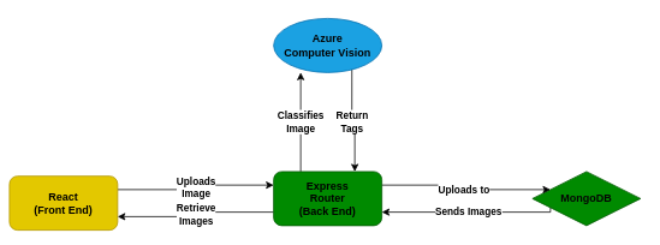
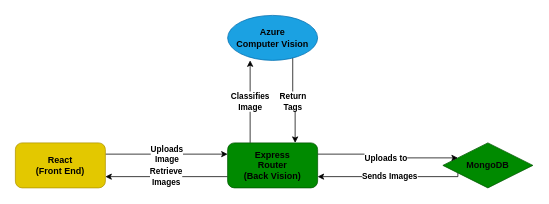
- <mxCell id="9" value="Express&lt;br&gt;Router&lt;br&gt;(Back End)" style="rounded=1;whiteSpace=wrap;html=1;fillColor=#008a00;fontStyle=1;strokeColor=#005700;fontColor=#000000;" parent="1" vertex="1"><mxGeometry x="303" y="190" width="120" height="60" as="geometry" /></mxCell>
+ <mxCell id="9" value="Express&lt;br&gt;Router&lt;br&gt;(Back Vision)" style="rounded=1;whiteSpace=wrap;html=1;fillColor=#008a00;fontStyle=1;strokeColor=#005700;fontColor=#000000;" parent="1" vertex="1"><mxGeometry x="303" y="190" width="120" height="60" as="geometry" /></mxCell>
- <mxCell id="3" value="React&lt;br&gt;(Front End)" style="rounded=1;whiteSpace=wrap;html=1;fillColor=#e3c800;strokeColor=#B09500;fontColor=#000000;fontStyle=1" parent="1" vertex="1"><mxGeometry x="10" y="195" width="120" height="60" as="geometry" /></mxCell>
+ <mxCell id="3" value="React&lt;br&gt;(Front End)" style="rounded=1;whiteSpace=wrap;html=1;fillColor=#e3c800;strokeColor=#B09500;fontColor=#000000;fontStyle=1" parent="1" vertex="1"><mxGeometry x="20" y="190" width="120" height="60" as="geometry" /></mxCell>
